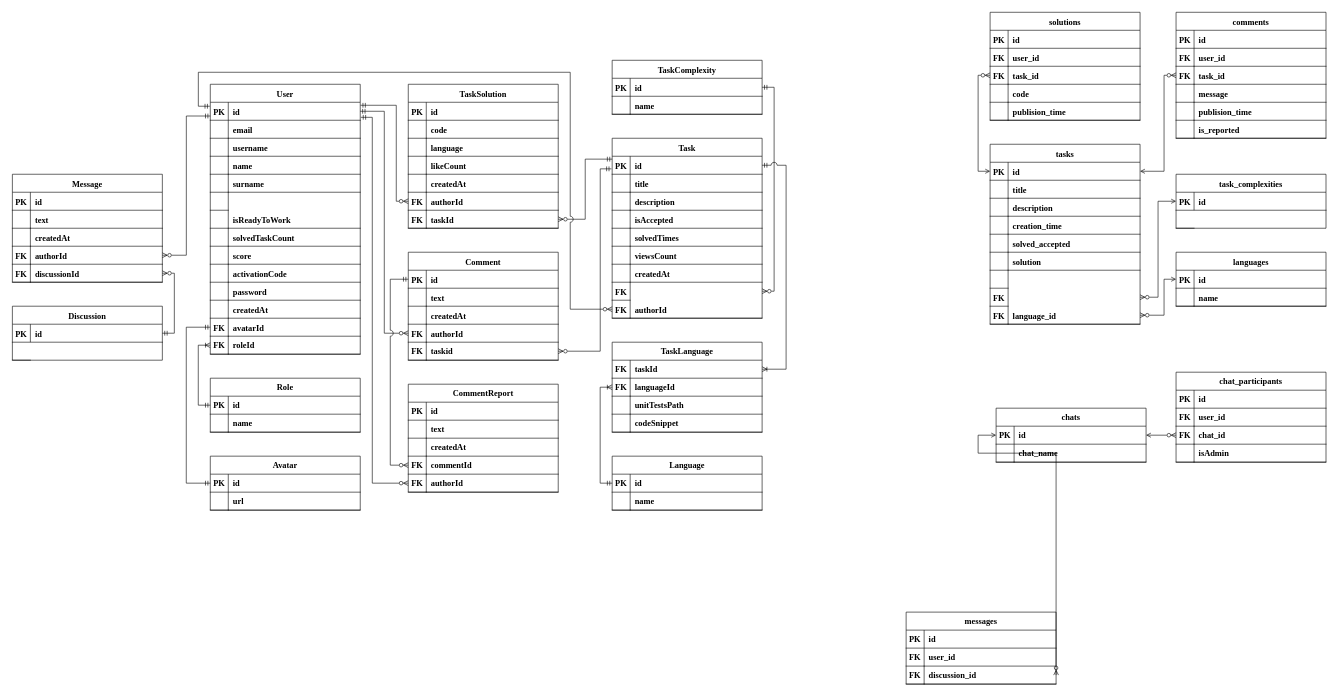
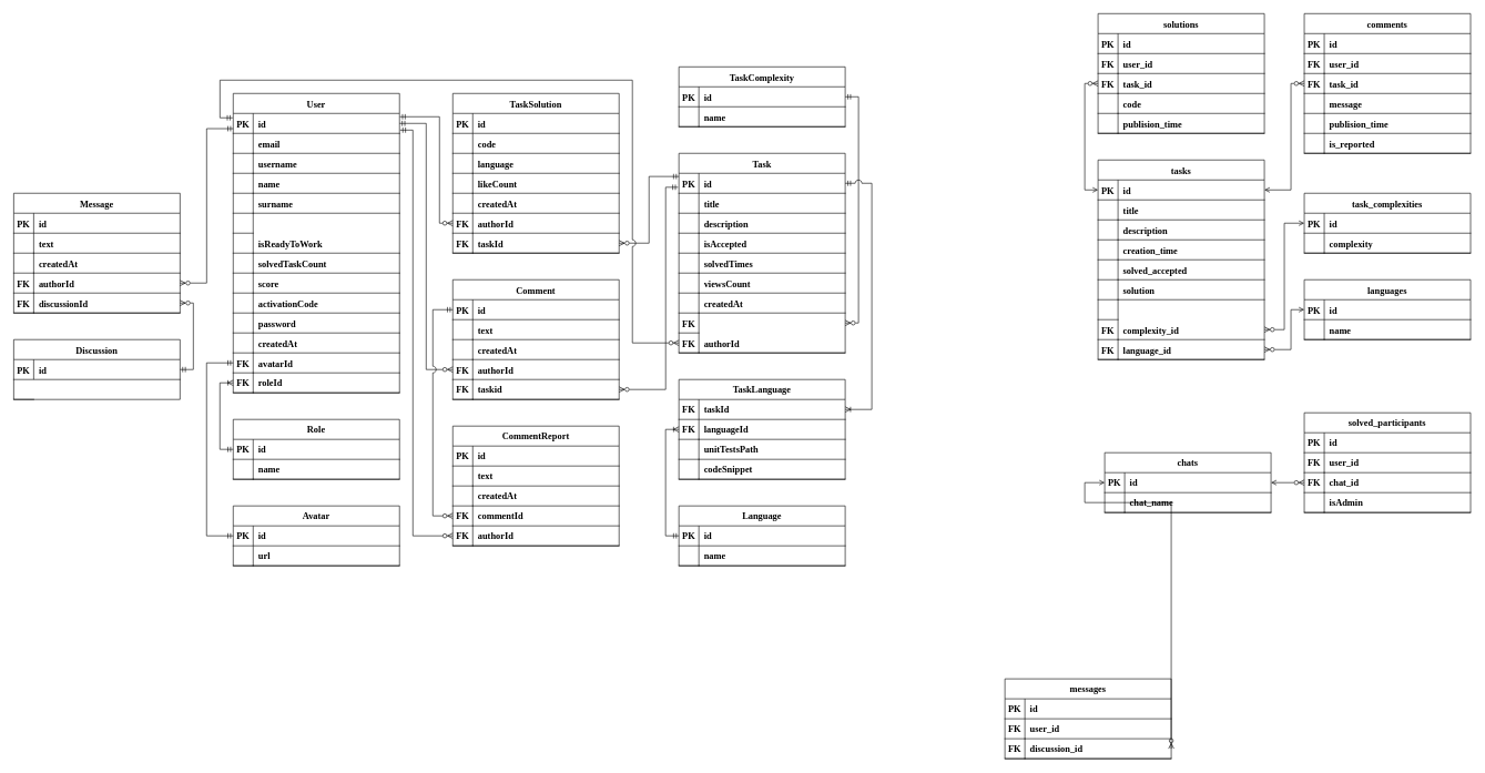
+ <mxCell id="84" value="complexity" style="shape=partialRectangle;overflow=hidden;connectable=0;fillColor=none;top=0;left=0;bottom=1;right=0;align=left;spacingLeft=6;fontFamily=Times New Roman;fontSize=14;fontStyle=1" parent="82" vertex="1"><mxGeometry x="30" width="220" height="30" as="geometry"><mxRectangle width="220" height="30" as="alternateBounds" /></mxGeometry></mxCell>
+ <mxCell id="74" value="complexity_id" style="shape=partialRectangle;overflow=hidden;connectable=0;fillColor=none;top=0;left=0;bottom=1;right=0;align=left;spacingLeft=6;fontFamily=Times New Roman;fontSize=14;fontStyle=1" parent="72" vertex="1"><mxGeometry x="30" width="220" height="30" as="geometry"><mxRectangle width="220" height="30" as="alternateBounds" /></mxGeometry></mxCell>
- <mxCell id="149" value="chat_participants" style="shape=table;startSize=30;container=1;collapsible=1;childLayout=tableLayout;fixedRows=1;rowLines=0;fontStyle=1;align=center;resizeLast=1;fontFamily=Times New Roman;fontSize=14;bottom=1;" parent="1" vertex="1"><mxGeometry x="1960" y="620" width="250" height="150" as="geometry"><mxRectangle x="120" y="110" width="110" height="30" as="alternateBounds" /></mxGeometry></mxCell>
+ <mxCell id="149" value="solved_participants" style="shape=table;startSize=30;container=1;collapsible=1;childLayout=tableLayout;fixedRows=1;rowLines=0;fontStyle=1;align=center;resizeLast=1;fontFamily=Times New Roman;fontSize=14;bottom=1;" parent="1" vertex="1"><mxGeometry x="1960" y="620" width="250" height="150" as="geometry"><mxRectangle x="120" y="110" width="110" height="30" as="alternateBounds" /></mxGeometry></mxCell>
